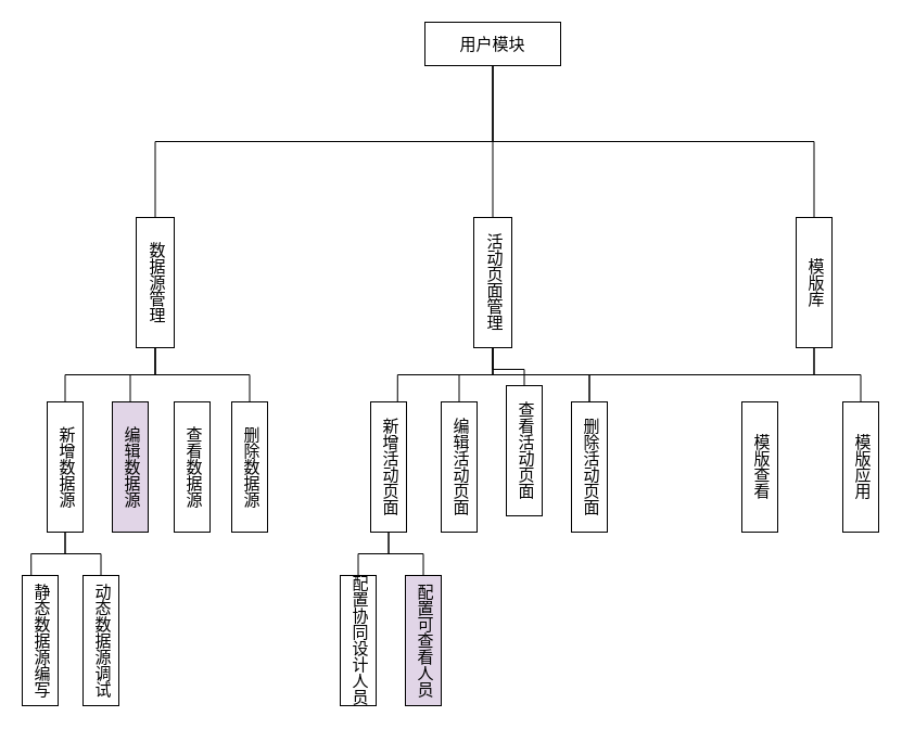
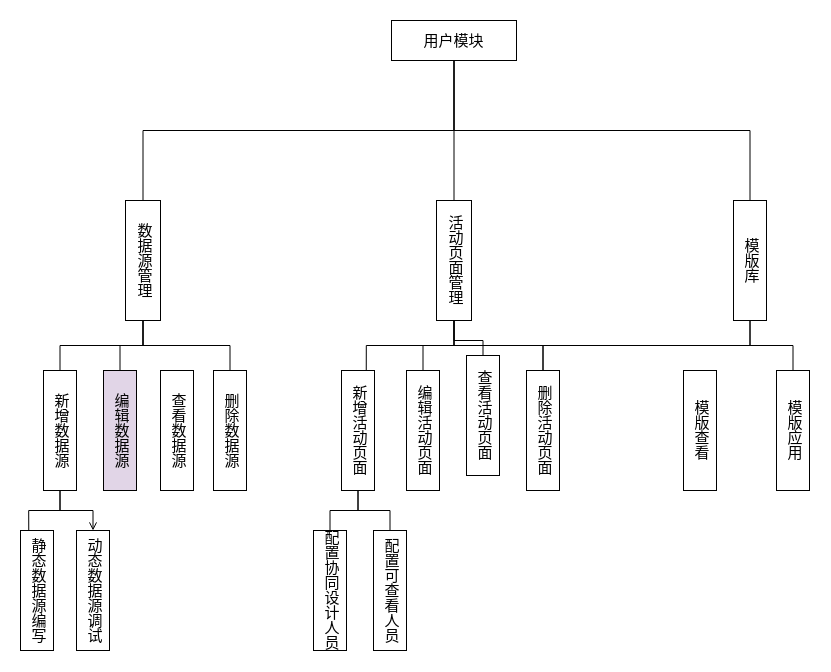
- <mxCell id="19" style="edgeStyle=orthogonalEdgeStyle;rounded=0;orthogonalLoop=1;jettySize=auto;html=1;exitX=0.5;exitY=1;exitDx=0;exitDy=0;endArrow=none;endFill=0;fontSize=15;" parent="1" source="20" target="25" edge="1"><mxGeometry relative="1" as="geometry" /></mxCell>
+ <mxCell id="19" style="edgeStyle=orthogonalEdgeStyle;rounded=0;orthogonalLoop=1;jettySize=auto;html=1;exitX=0.5;exitY=1;exitDx=0;exitDy=0;endArrow=open;endFill=0;fontSize=15;" parent="1" source="20" target="25" edge="1"><mxGeometry relative="1" as="geometry" /></mxCell>
- <mxCell id="33" value="配置可查看人员" style="rounded=0;whiteSpace=wrap;html=1;verticalAlign=middle;align=center;labelPosition=center;verticalLabelPosition=middle;textDirection=vertical-rl;spacing=0;fontSize=15;fillColor=#e1d5e7;" parent="1" vertex="1"><mxGeometry x="373" y="530" width="33" height="120" as="geometry" /></mxCell>
+ <mxCell id="33" value="配置可查看人员" style="rounded=0;whiteSpace=wrap;html=1;verticalAlign=middle;align=center;labelPosition=center;verticalLabelPosition=middle;textDirection=vertical-rl;spacing=0;fontSize=15;" parent="1" vertex="1"><mxGeometry x="373" y="530" width="33" height="120" as="geometry" /></mxCell>
